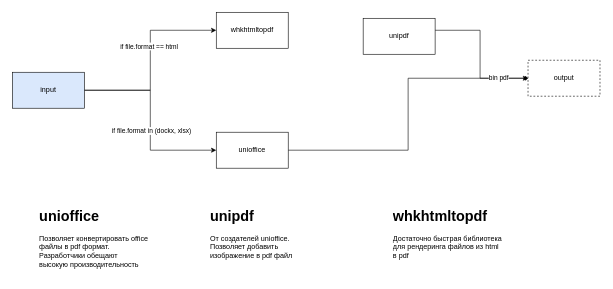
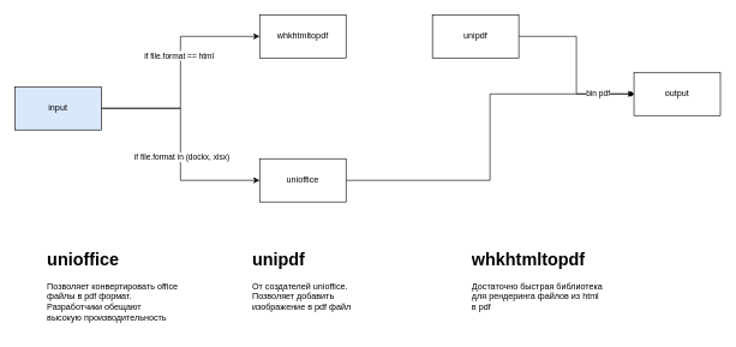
- <mxCell id="12" value="unipdf" style="rounded=0;whiteSpace=wrap;html=1;" vertex="1" parent="1"><mxGeometry x="605" y="30" width="120" height="60" as="geometry" /></mxCell>
+ <mxCell id="12" value="unipdf" style="rounded=0;whiteSpace=wrap;html=1;" vertex="1" parent="1"><mxGeometry x="600" y="20" width="120" height="60" as="geometry" /></mxCell>
- <mxCell id="13" value="output" style="rounded=0;whiteSpace=wrap;html=1;dashed=1;" vertex="1" parent="1"><mxGeometry x="880" y="100" width="120" height="60" as="geometry" /></mxCell>
+ <mxCell id="13" value="output" style="rounded=0;whiteSpace=wrap;html=1;" vertex="1" parent="1"><mxGeometry x="880" y="100" width="120" height="60" as="geometry" /></mxCell>
